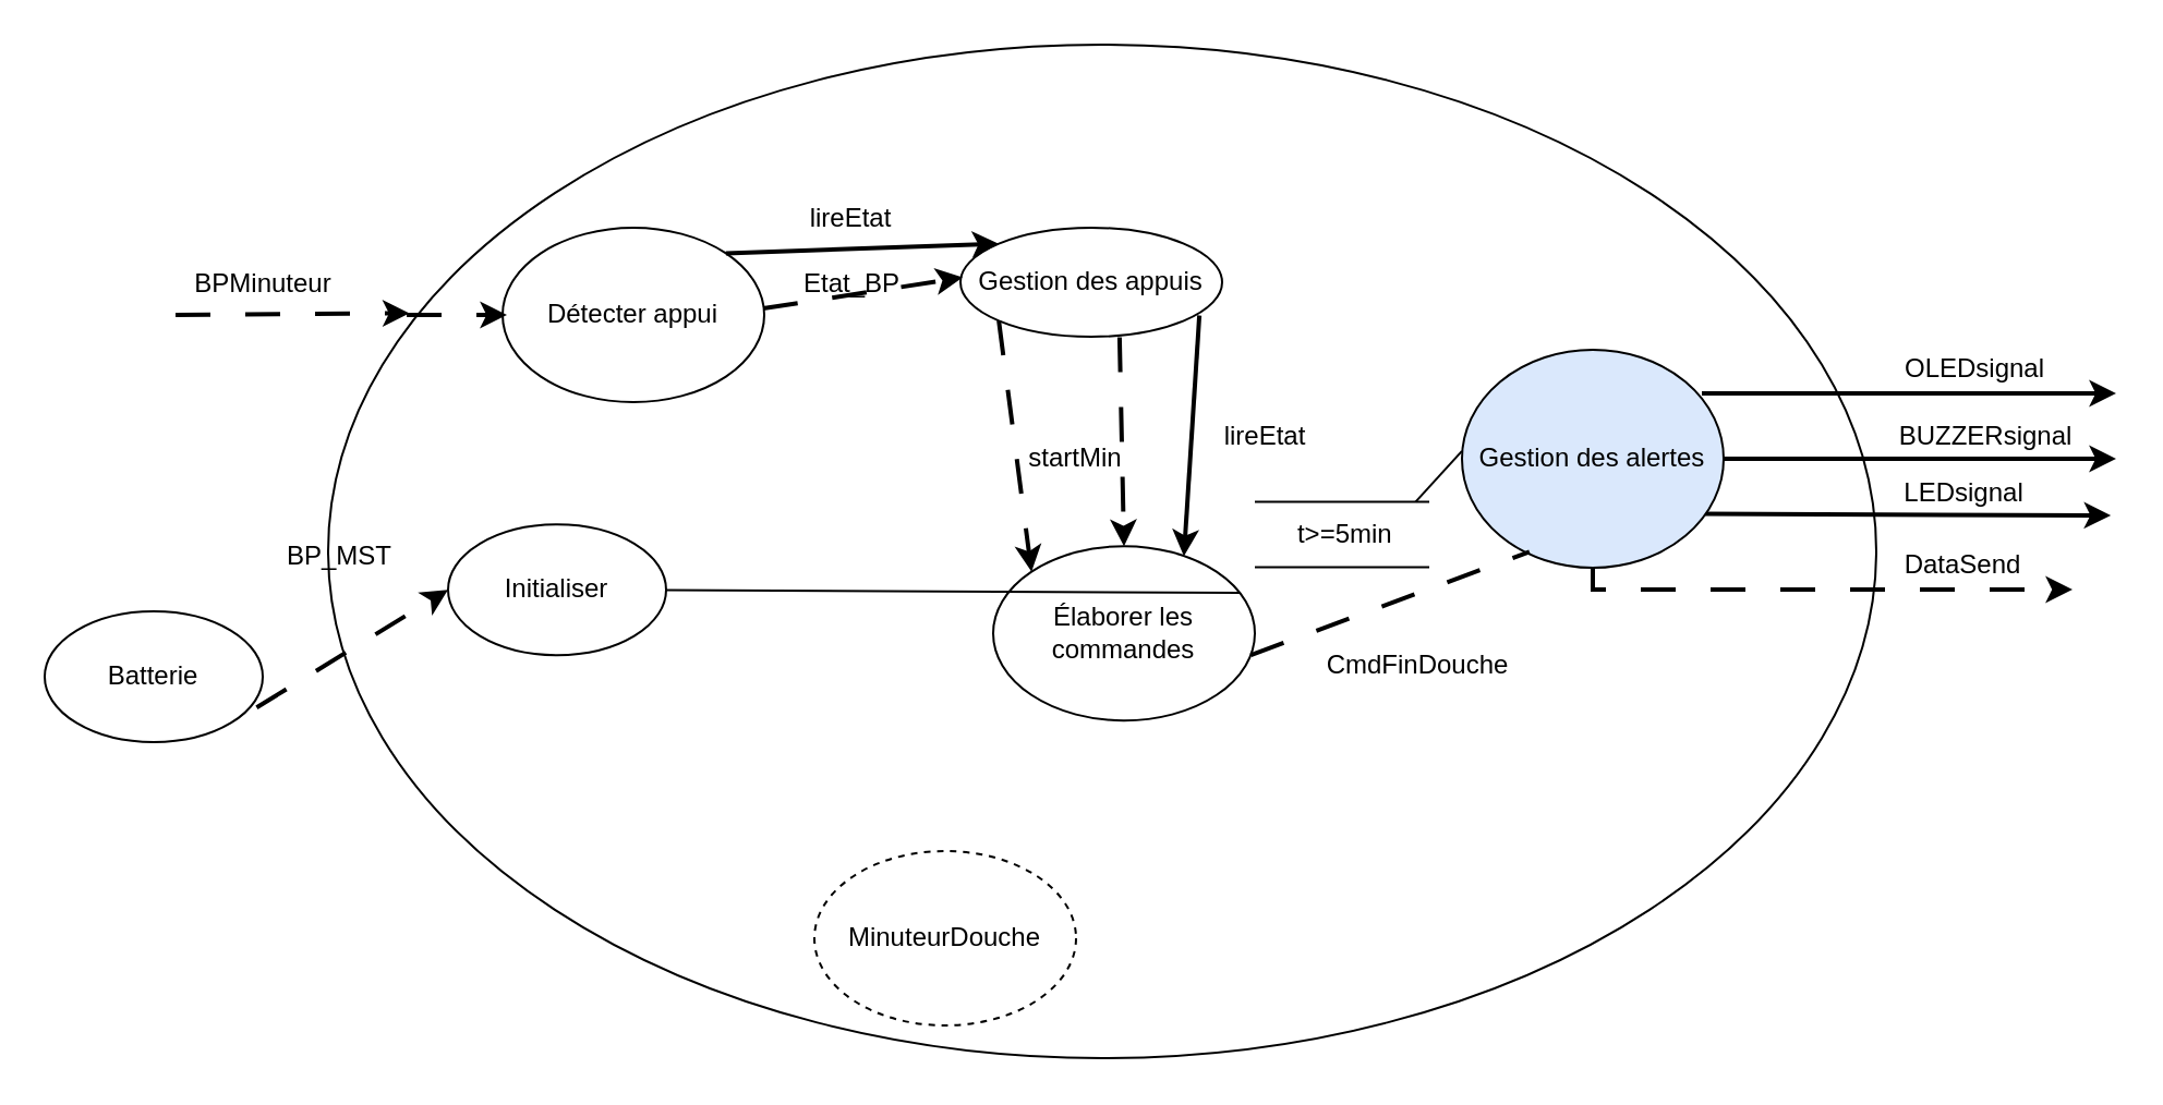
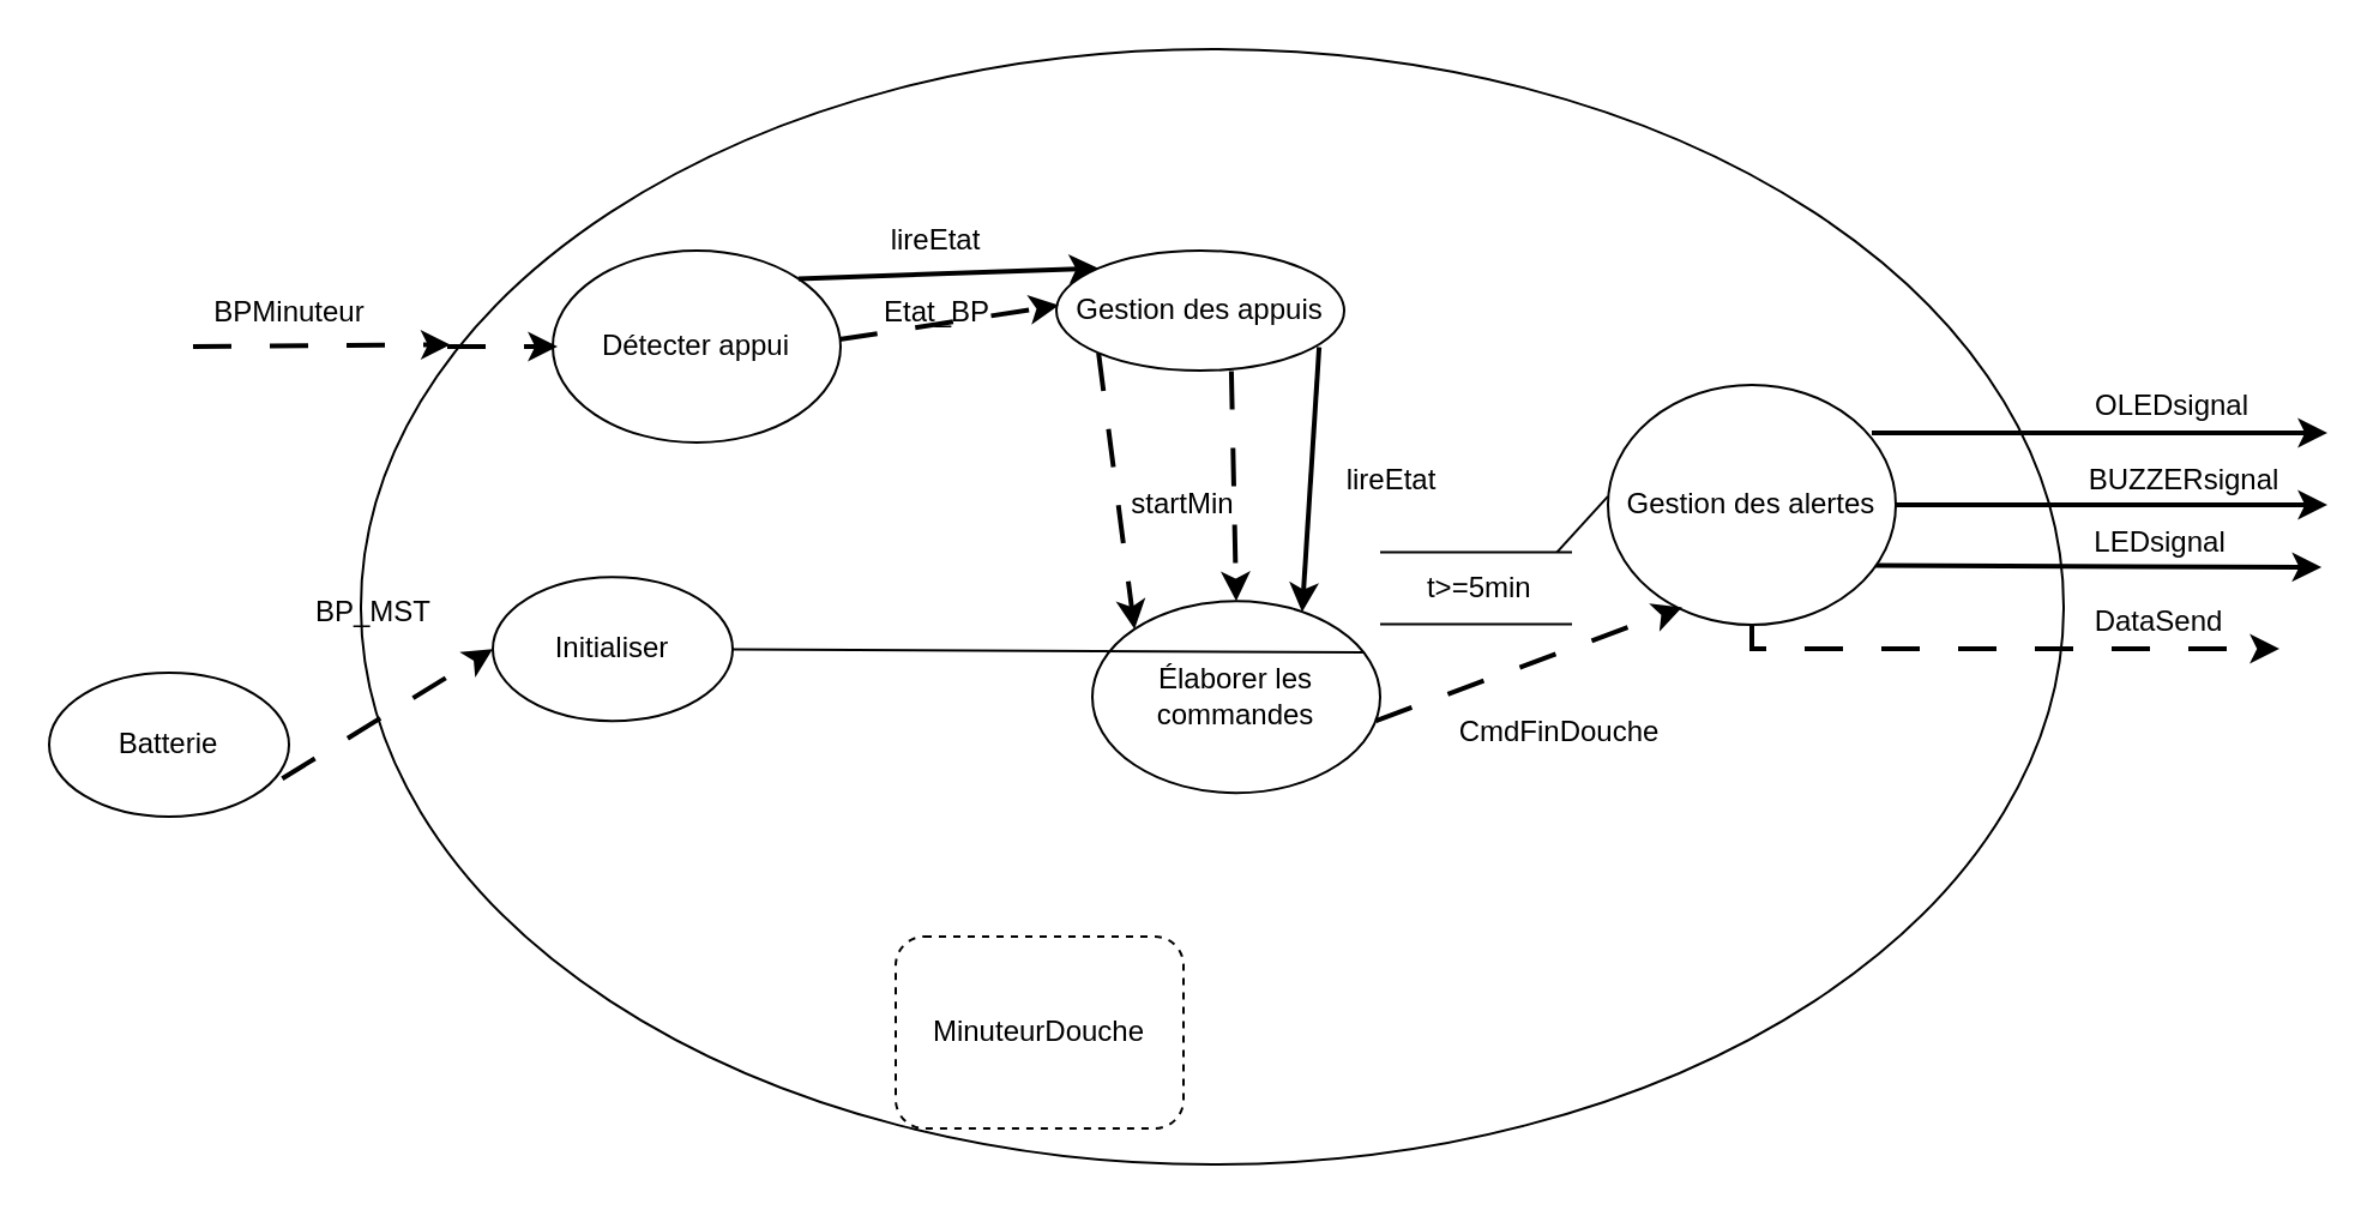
- <mxCell id="11" value="Gestion des alertes" style="ellipse;whiteSpace=wrap;html=1;fillColor=#dae8fc;" vertex="1" parent="1"><mxGeometry x="670" y="160" width="120" height="100" as="geometry" /></mxCell>
+ <mxCell id="11" value="Gestion des alertes" style="ellipse;whiteSpace=wrap;html=1;" vertex="1" parent="1"><mxGeometry x="670" y="160" width="120" height="100" as="geometry" /></mxCell>
- <mxCell id="42" value="" style="endArrow=none;html=1;rounded=0;dashed=1;dashPattern=8 8;strokeWidth=2;exitX=0.985;exitY=0.624;exitDx=0;exitDy=0;entryX=0.258;entryY=0.927;entryDx=0;entryDy=0;entryPerimeter=0;exitPerimeter=0;" edge="1" parent="1" source="15" target="11"><mxGeometry width="50" height="50" relative="1" as="geometry"><mxPoint x="585" y="330" as="sourcePoint" /><mxPoint x="598" y="464" as="targetPoint" /><Array as="points" /></mxGeometry></mxCell>
+ <mxCell id="42" value="" style="endArrow=classic;html=1;rounded=0;dashed=1;dashPattern=8 8;strokeWidth=2;exitX=0.985;exitY=0.624;exitDx=0;exitDy=0;entryX=0.258;entryY=0.927;entryDx=0;entryDy=0;entryPerimeter=0;exitPerimeter=0;" edge="1" parent="1" source="15" target="11"><mxGeometry width="50" height="50" relative="1" as="geometry"><mxPoint x="585" y="330" as="sourcePoint" /><mxPoint x="598" y="464" as="targetPoint" /><Array as="points" /></mxGeometry></mxCell>
- <mxCell id="28" value="MinuteurDouche" style="ellipse;whiteSpace=wrap;html=1;dashed=1;" vertex="1" parent="1"><mxGeometry x="373" y="390" width="120" height="80" as="geometry" /></mxCell>
+ <mxCell id="28" value="MinuteurDouche" style="whiteSpace=wrap;html=1;dashed=1;rounded=1;" vertex="1" parent="1"><mxGeometry x="373" y="390" width="120" height="80" as="geometry" /></mxCell>
